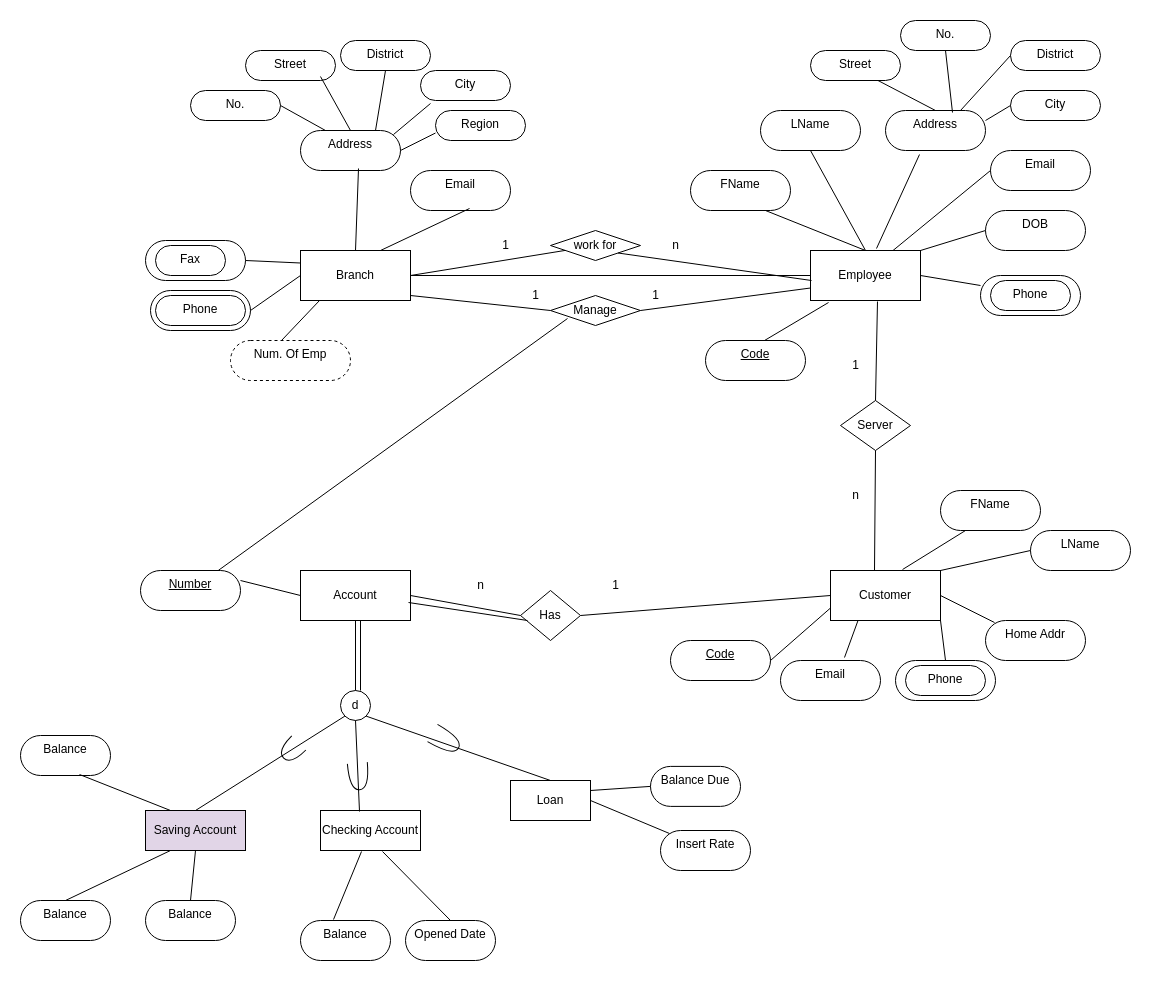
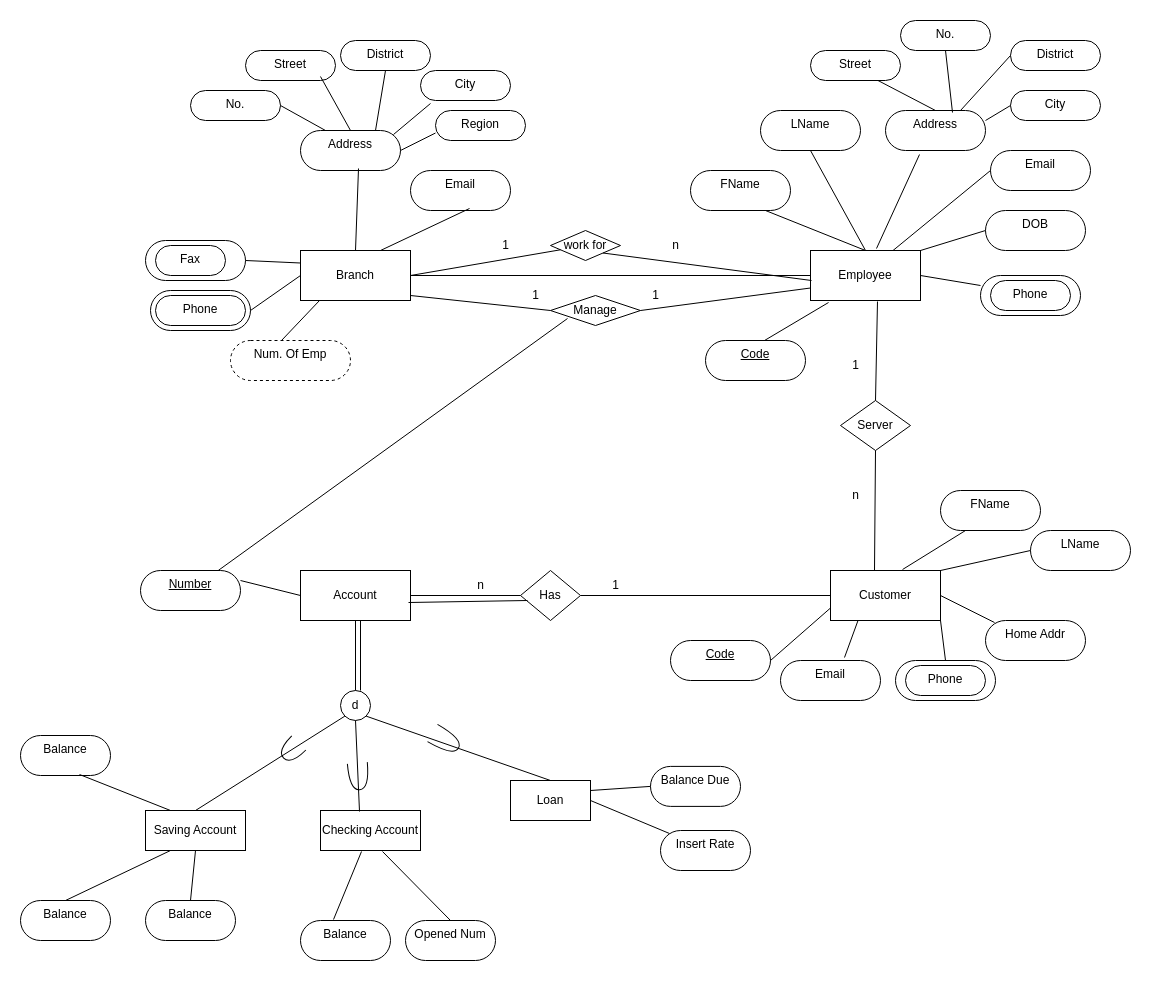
- <mxCell id="49" value="work for" style="rhombus;whiteSpace=wrap;html=1;" vertex="1" parent="1"><mxGeometry x="550" y="230" width="90" height="30" as="geometry" /></mxCell>
+ <mxCell id="49" value="work for" style="rhombus;whiteSpace=wrap;html=1;" vertex="1" parent="1"><mxGeometry x="550" y="230" width="70" height="30" as="geometry" /></mxCell>
- <mxCell id="81" value="Has" style="rhombus;whiteSpace=wrap;html=1;" vertex="1" parent="1"><mxGeometry x="520" y="590" width="60" height="50" as="geometry" /></mxCell>
+ <mxCell id="81" value="Has" style="rhombus;whiteSpace=wrap;html=1;" vertex="1" parent="1"><mxGeometry x="520" y="570" width="60" height="50" as="geometry" /></mxCell>
- <mxCell id="95" value="Saving Account" style="rounded=0;whiteSpace=wrap;html=1;fillColor=#e1d5e7;" vertex="1" parent="1"><mxGeometry x="145" y="810" width="100" height="40" as="geometry" /></mxCell>
+ <mxCell id="95" value="Saving Account" style="rounded=0;whiteSpace=wrap;html=1;" vertex="1" parent="1"><mxGeometry x="145" y="810" width="100" height="40" as="geometry" /></mxCell>
- <mxCell id="107" value="Opened Date" style="html=1;align=center;verticalAlign=top;rounded=1;absoluteArcSize=1;arcSize=140;dashed=0;whiteSpace=wrap;" vertex="1" parent="1"><mxGeometry x="405" y="920" width="90" height="40" as="geometry" /></mxCell>
+ <mxCell id="107" value="Opened Num" style="html=1;align=center;verticalAlign=top;rounded=1;absoluteArcSize=1;arcSize=140;dashed=0;whiteSpace=wrap;" vertex="1" parent="1"><mxGeometry x="405" y="920" width="90" height="40" as="geometry" /></mxCell>
